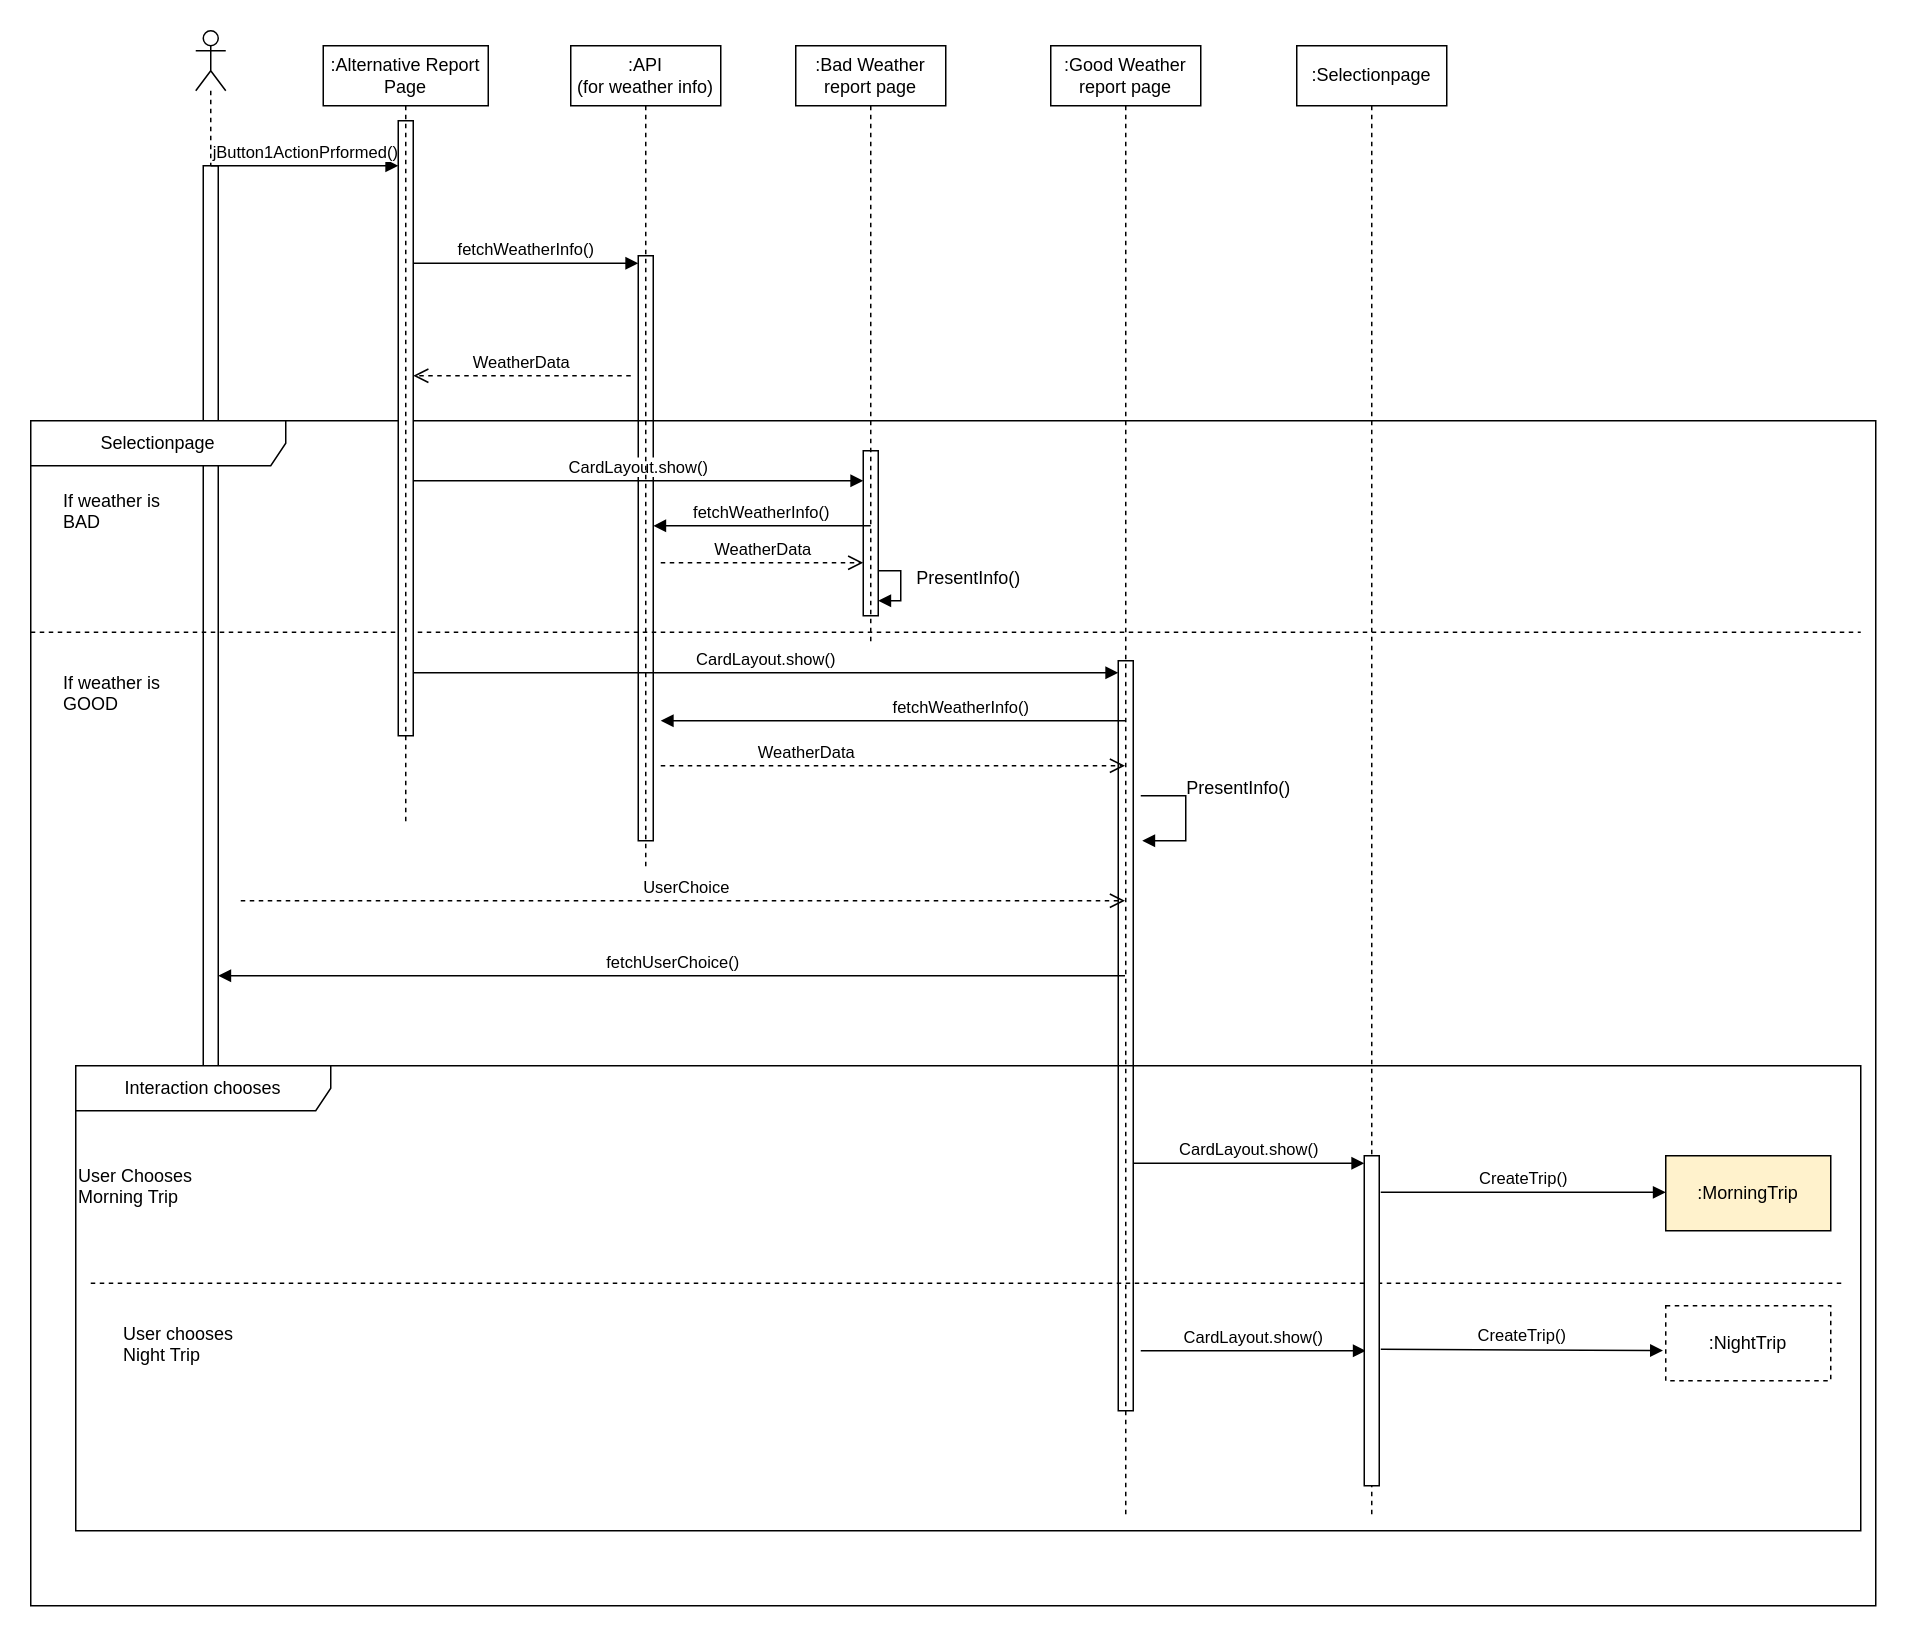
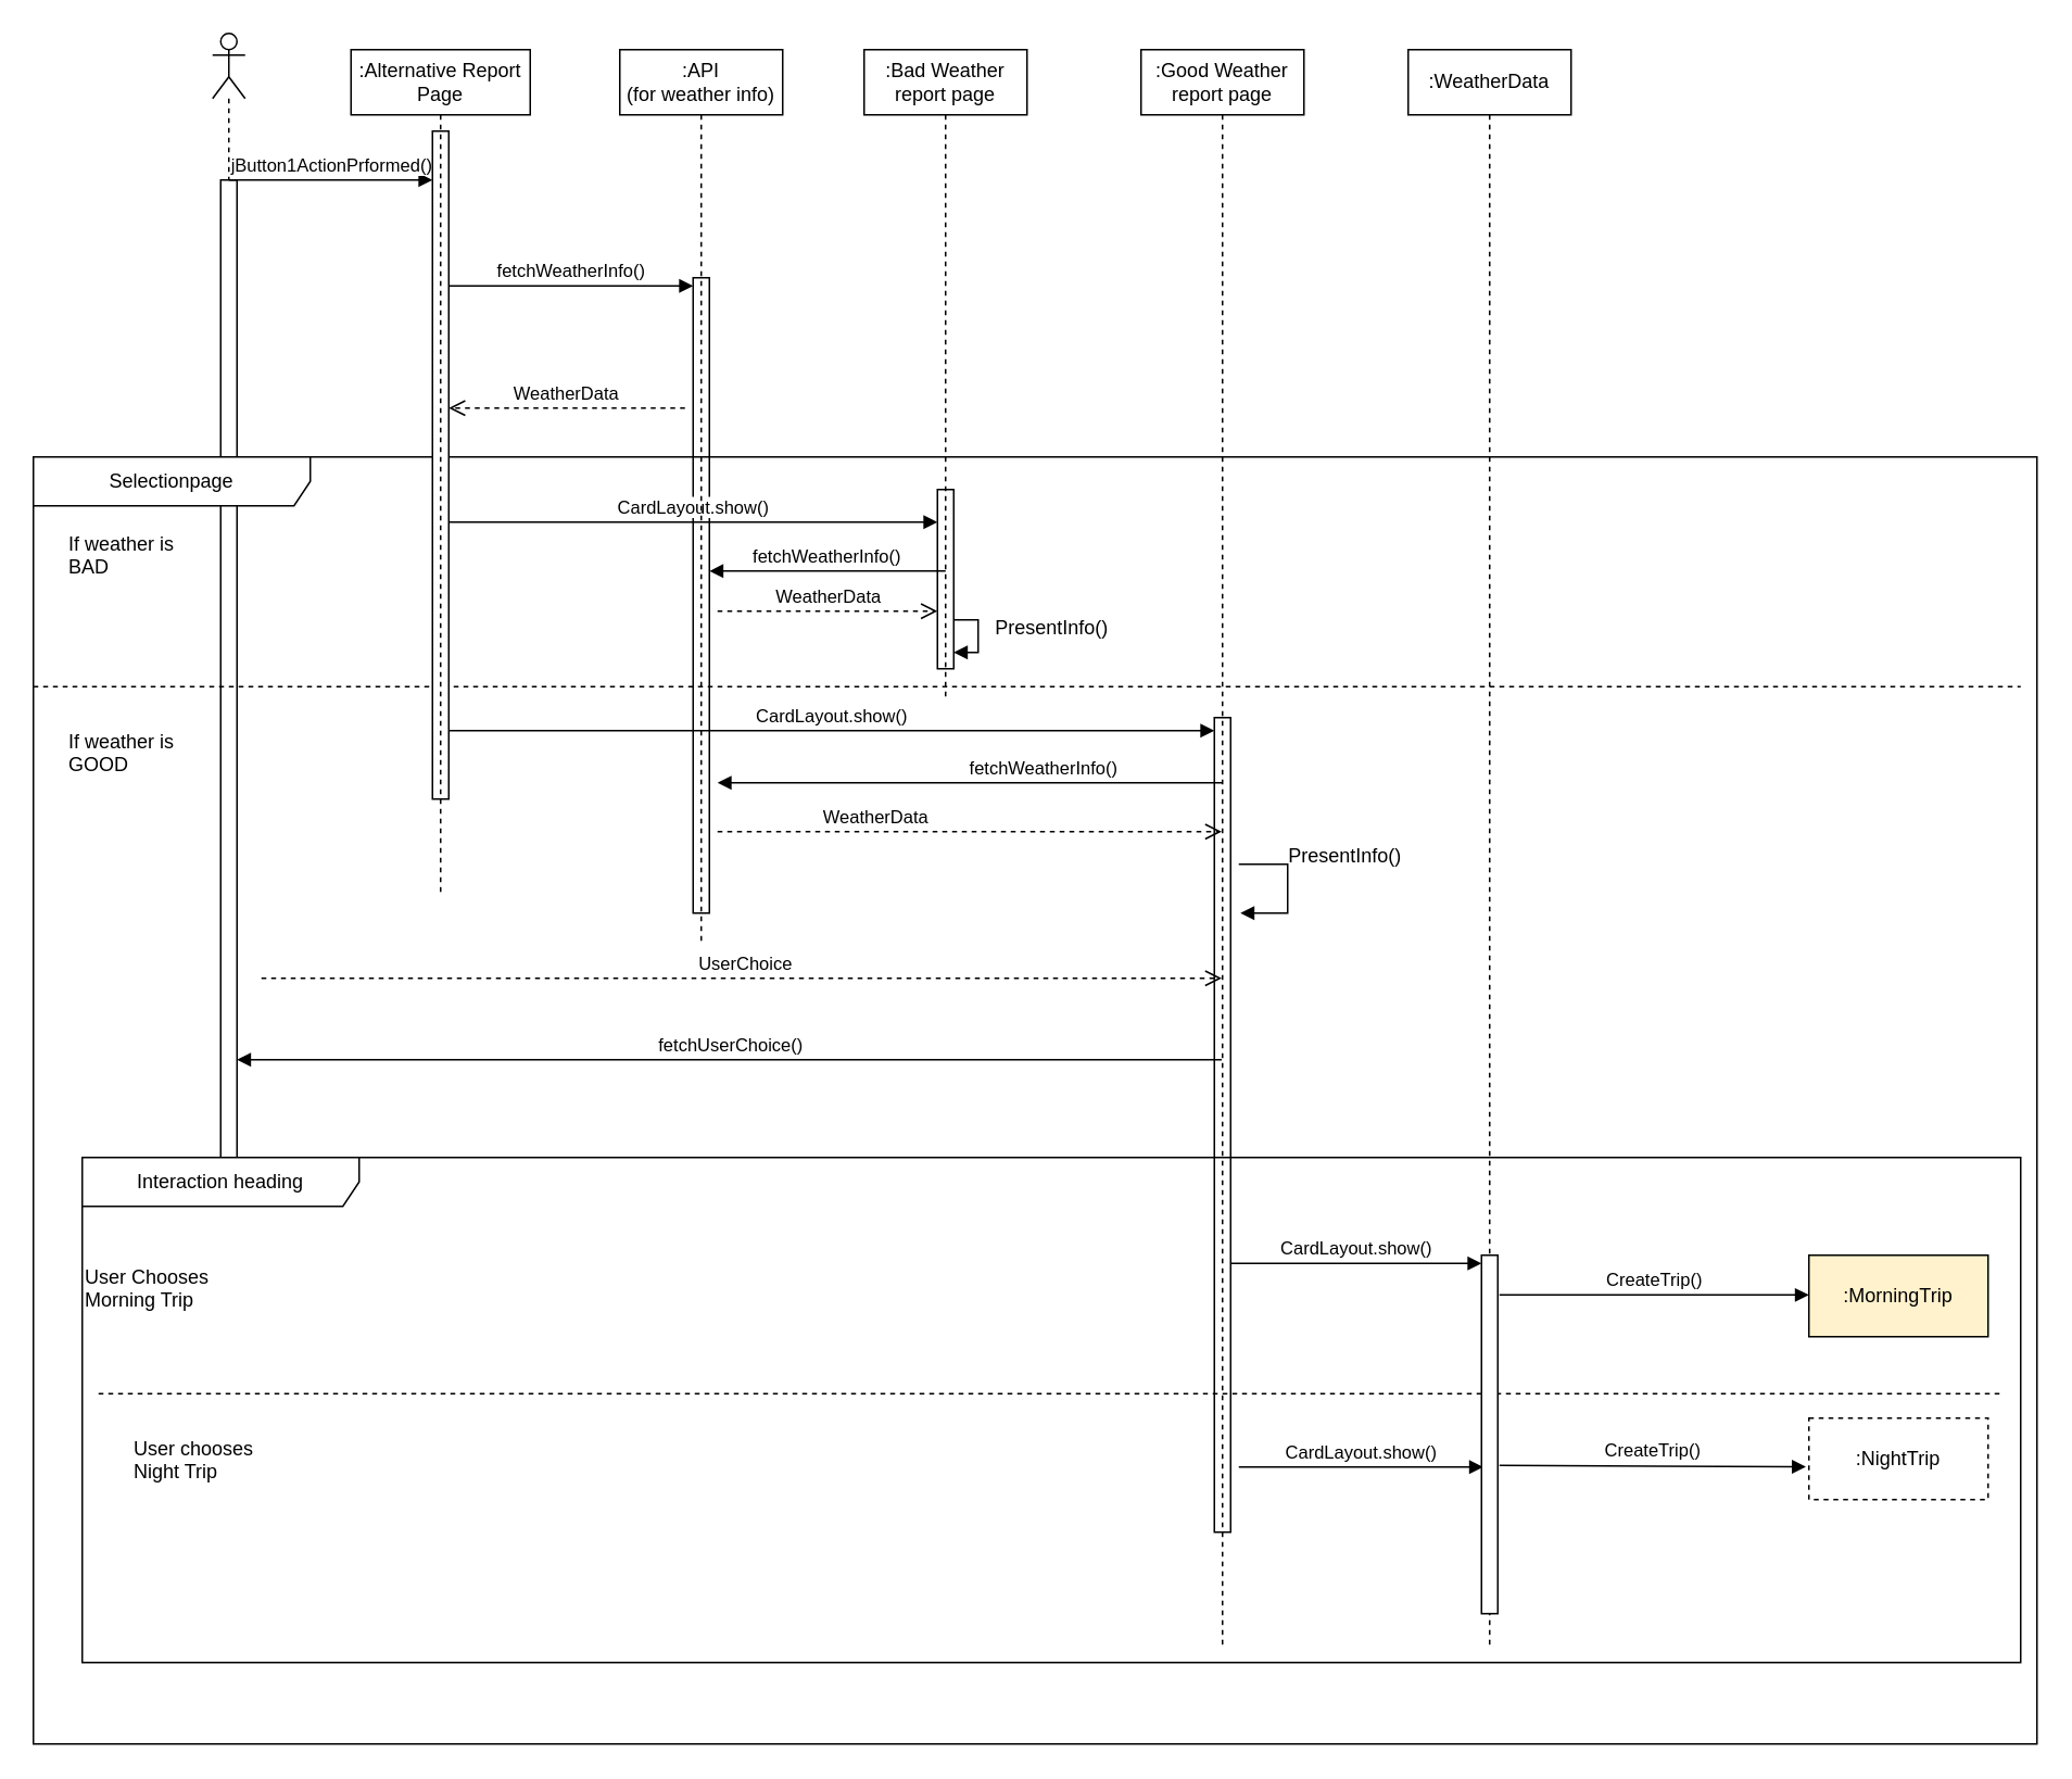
- <mxCell id="35" value=":Selectionpage" style="shape=umlLifeline;perimeter=lifelinePerimeter;whiteSpace=wrap;html=1;container=1;dropTarget=0;collapsible=0;recursiveResize=0;outlineConnect=0;portConstraint=eastwest;newEdgeStyle={&quot;curved&quot;:0,&quot;rounded&quot;:0};" parent="1" vertex="1"><mxGeometry x="864" y="30" width="100" height="980" as="geometry" /></mxCell>
+ <mxCell id="35" value=":WeatherData" style="shape=umlLifeline;perimeter=lifelinePerimeter;whiteSpace=wrap;html=1;container=1;dropTarget=0;collapsible=0;recursiveResize=0;outlineConnect=0;portConstraint=eastwest;newEdgeStyle={&quot;curved&quot;:0,&quot;rounded&quot;:0};" parent="1" vertex="1"><mxGeometry x="864" y="30" width="100" height="980" as="geometry" /></mxCell>
- <mxCell id="18" value="Interaction chooses" style="shape=umlFrame;whiteSpace=wrap;html=1;pointerEvents=0;recursiveResize=0;container=1;collapsible=0;width=170;" parent="8" vertex="1"><mxGeometry x="30" y="430" width="1190" height="310" as="geometry" /></mxCell>
+ <mxCell id="18" value="Interaction heading" style="shape=umlFrame;whiteSpace=wrap;html=1;pointerEvents=0;recursiveResize=0;container=1;collapsible=0;width=170;" parent="8" vertex="1"><mxGeometry x="30" y="430" width="1190" height="310" as="geometry" /></mxCell>
